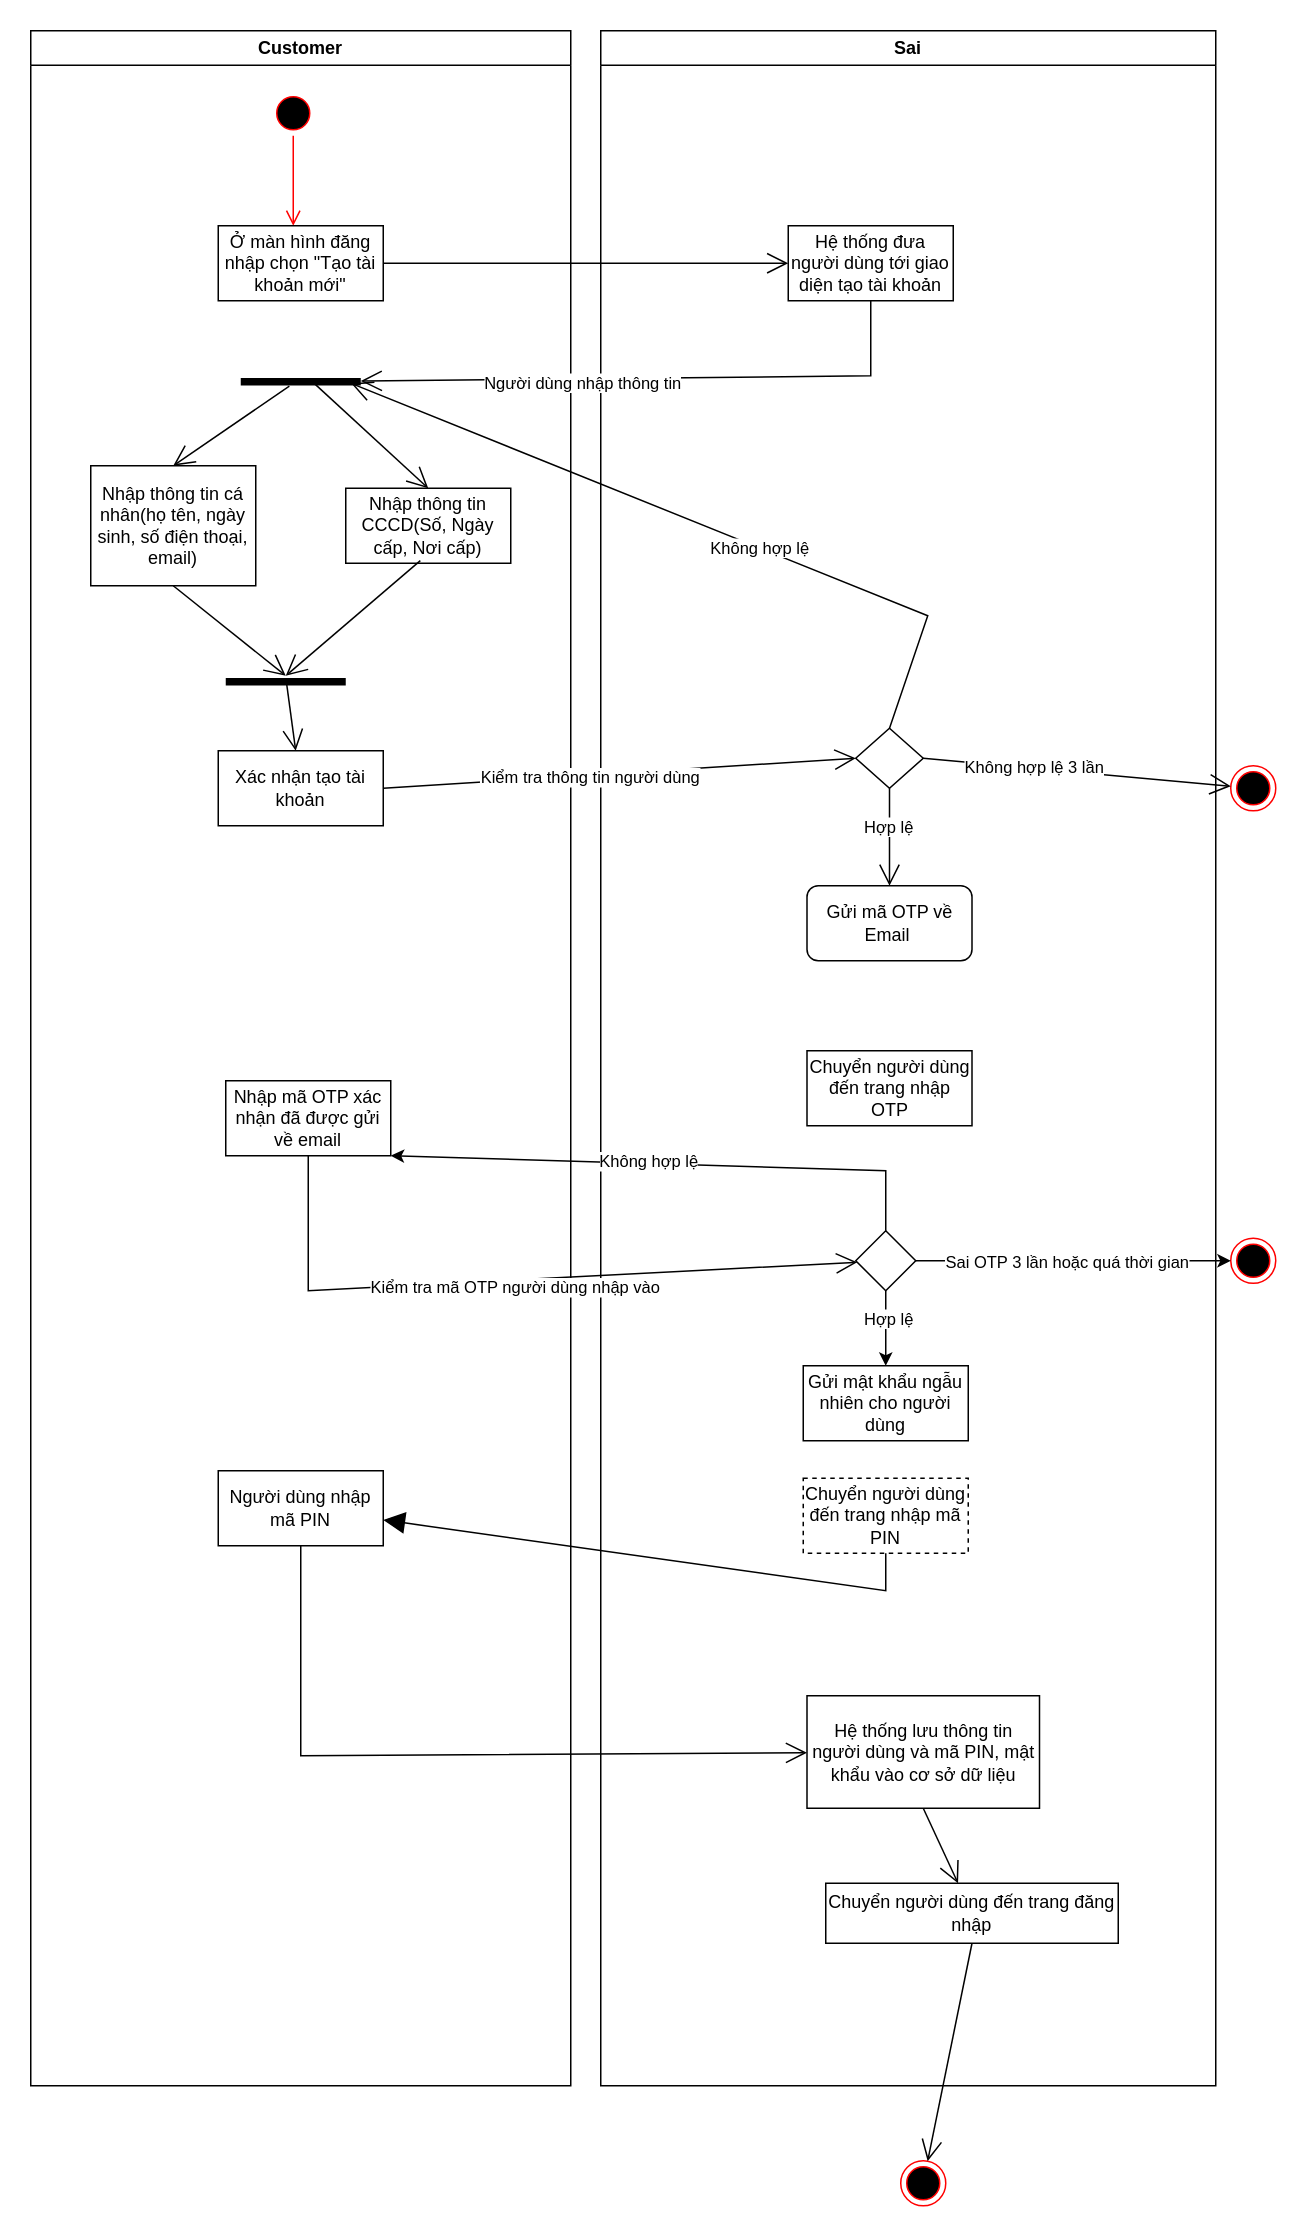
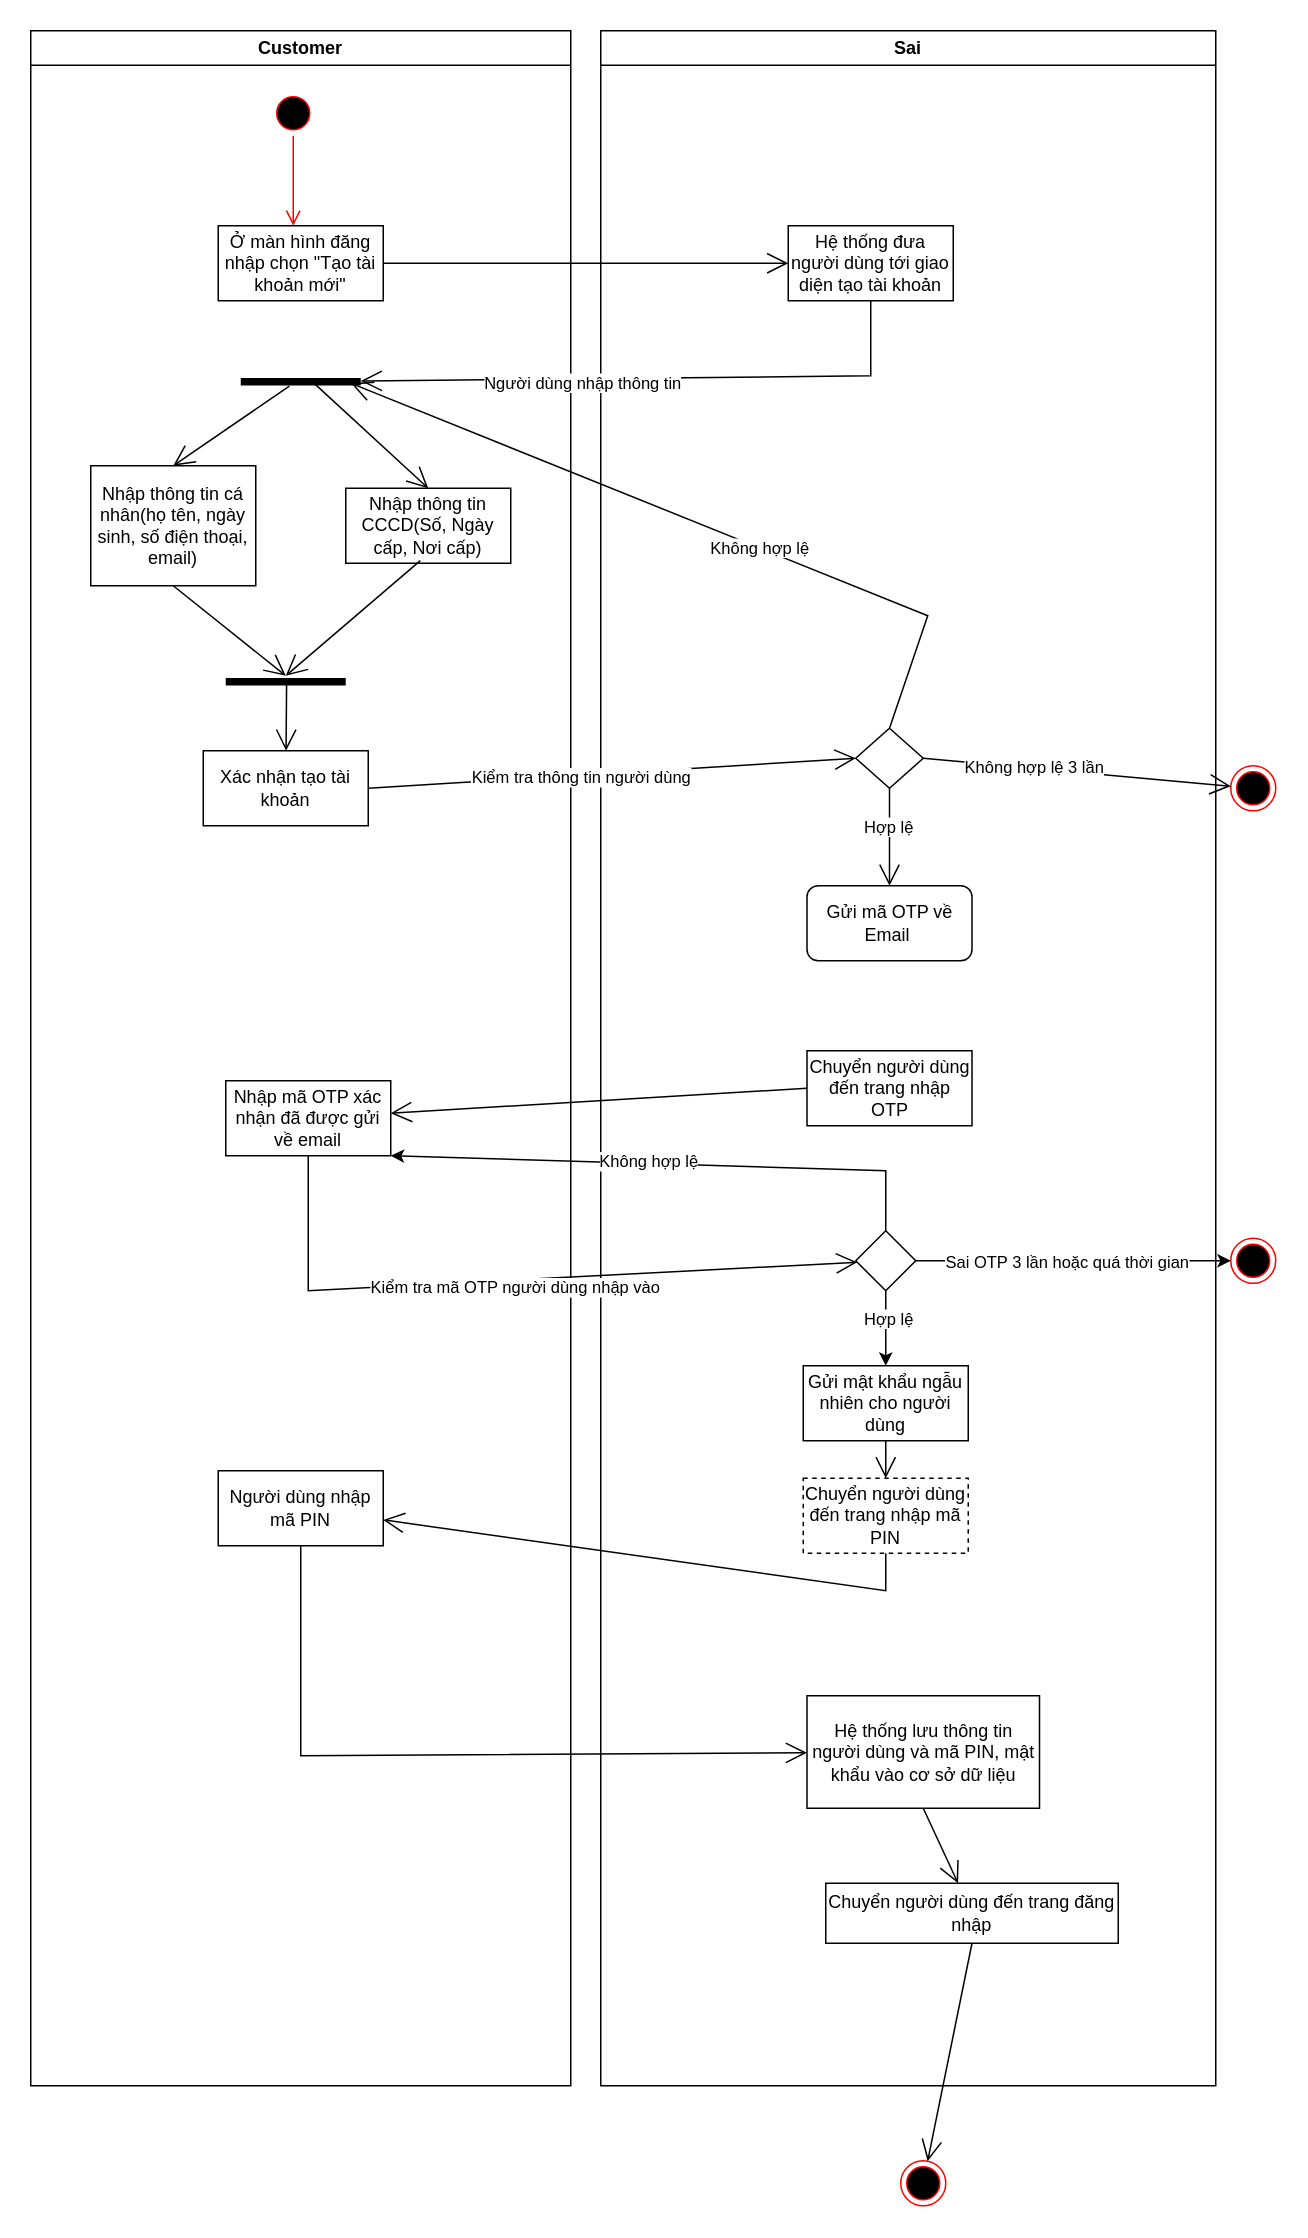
- <mxCell id="14" value="Xác nhận tạo tài khoản" style="html=1;whiteSpace=wrap;" parent="2" vertex="1"><mxGeometry x="125" y="480.0" width="110" height="50" as="geometry" /></mxCell>
+ <mxCell id="14" value="Xác nhận tạo tài khoản" style="html=1;whiteSpace=wrap;" parent="2" vertex="1"><mxGeometry x="115" y="480.0" width="110" height="50" as="geometry" /></mxCell>
+ <mxCell id="41" value="" style="endArrow=open;endFill=1;endSize=12;html=1;rounded=0;exitX=0;exitY=0.5;exitDx=0;exitDy=0;" parent="1" source="23" target="16" edge="1"><mxGeometry width="160" relative="1" as="geometry"><mxPoint x="600" y="850" as="sourcePoint" /><mxPoint x="230" y="740" as="targetPoint" /></mxGeometry></mxCell>
+ <mxCell id="50" value="" style="endArrow=open;endFill=1;endSize=12;html=1;rounded=0;exitX=0.5;exitY=1;exitDx=0;exitDy=0;" parent="1" source="25" target="49" edge="1"><mxGeometry width="160" relative="1" as="geometry"><mxPoint x="510" y="1030" as="sourcePoint" /><mxPoint x="590" y="1010" as="targetPoint" /></mxGeometry></mxCell>
- <mxCell id="52" value="" style="endArrow=block;endFill=1;endSize=12;html=1;rounded=0;exitX=0.5;exitY=1;exitDx=0;exitDy=0;" parent="1" source="49" target="51" edge="1"><mxGeometry width="160" relative="1" as="geometry"><mxPoint x="230" y="960" as="sourcePoint" /><mxPoint x="200" y="1060" as="targetPoint" /><Array as="points"><mxPoint x="590" y="1060" /></Array></mxGeometry></mxCell>
+ <mxCell id="52" value="" style="endArrow=open;endFill=1;endSize=12;html=1;rounded=0;exitX=0.5;exitY=1;exitDx=0;exitDy=0;" parent="1" source="49" target="51" edge="1"><mxGeometry width="160" relative="1" as="geometry"><mxPoint x="230" y="960" as="sourcePoint" /><mxPoint x="200" y="1060" as="targetPoint" /><Array as="points"><mxPoint x="590" y="1060" /></Array></mxGeometry></mxCell>
